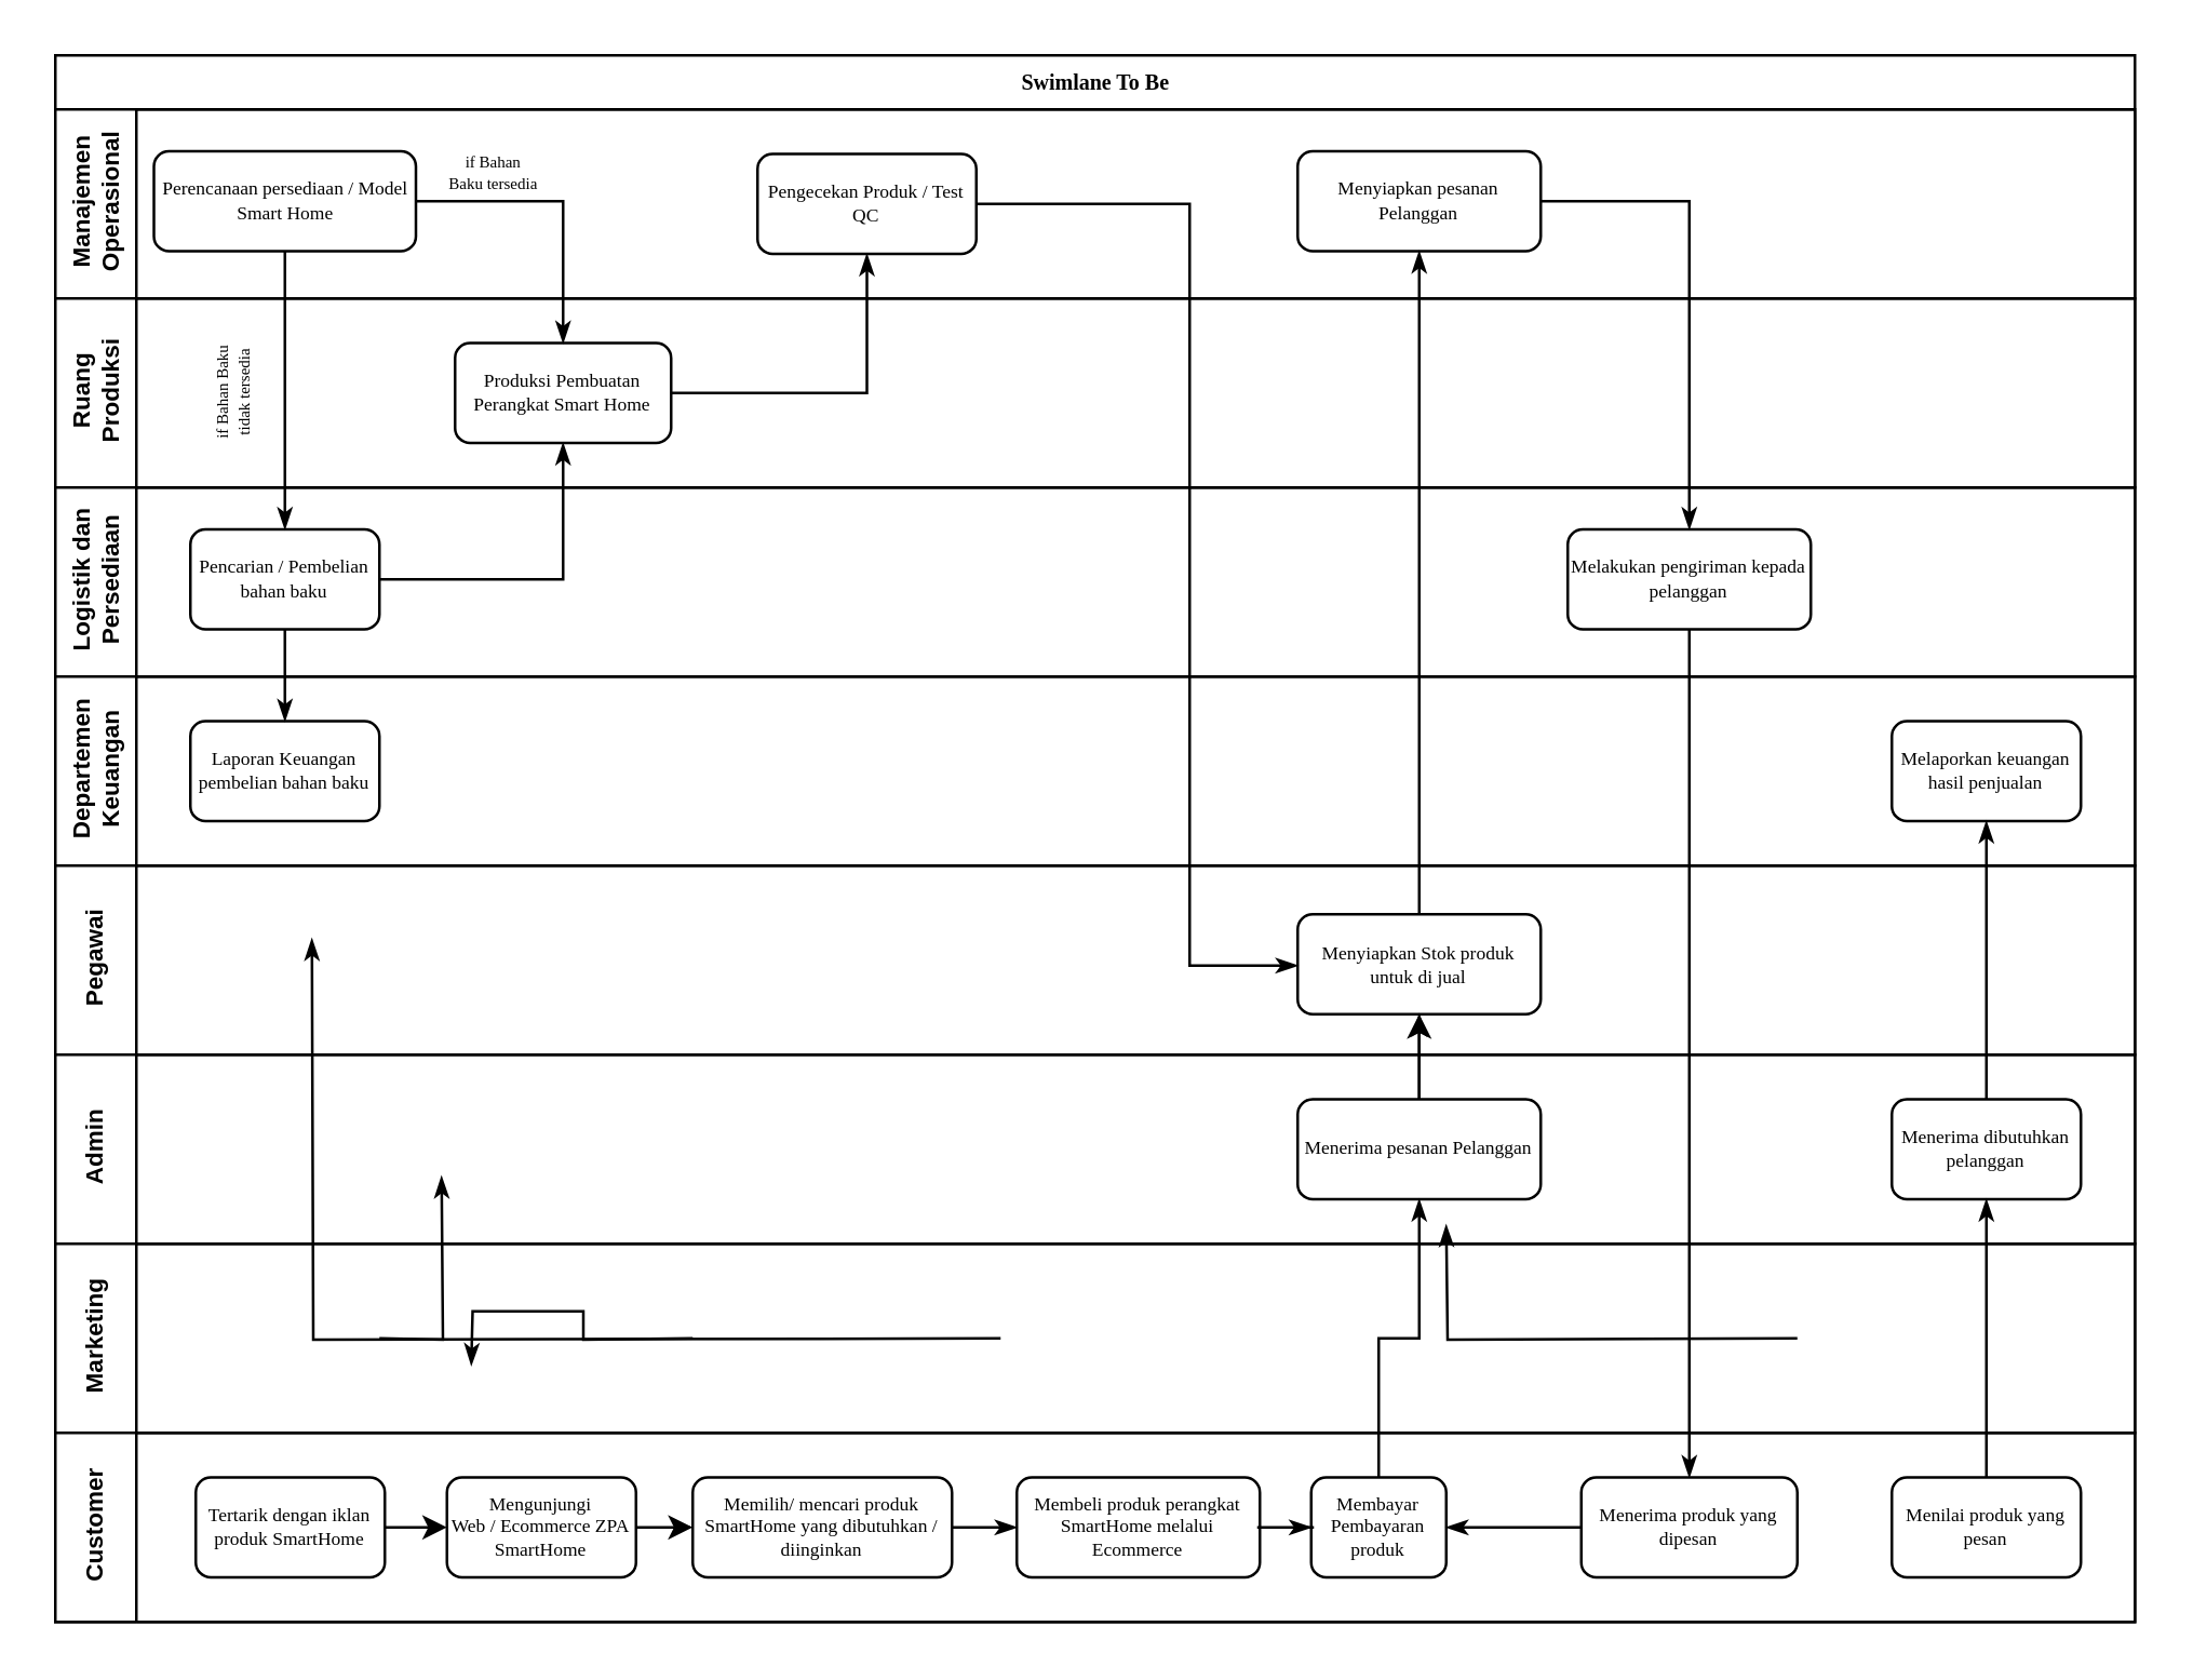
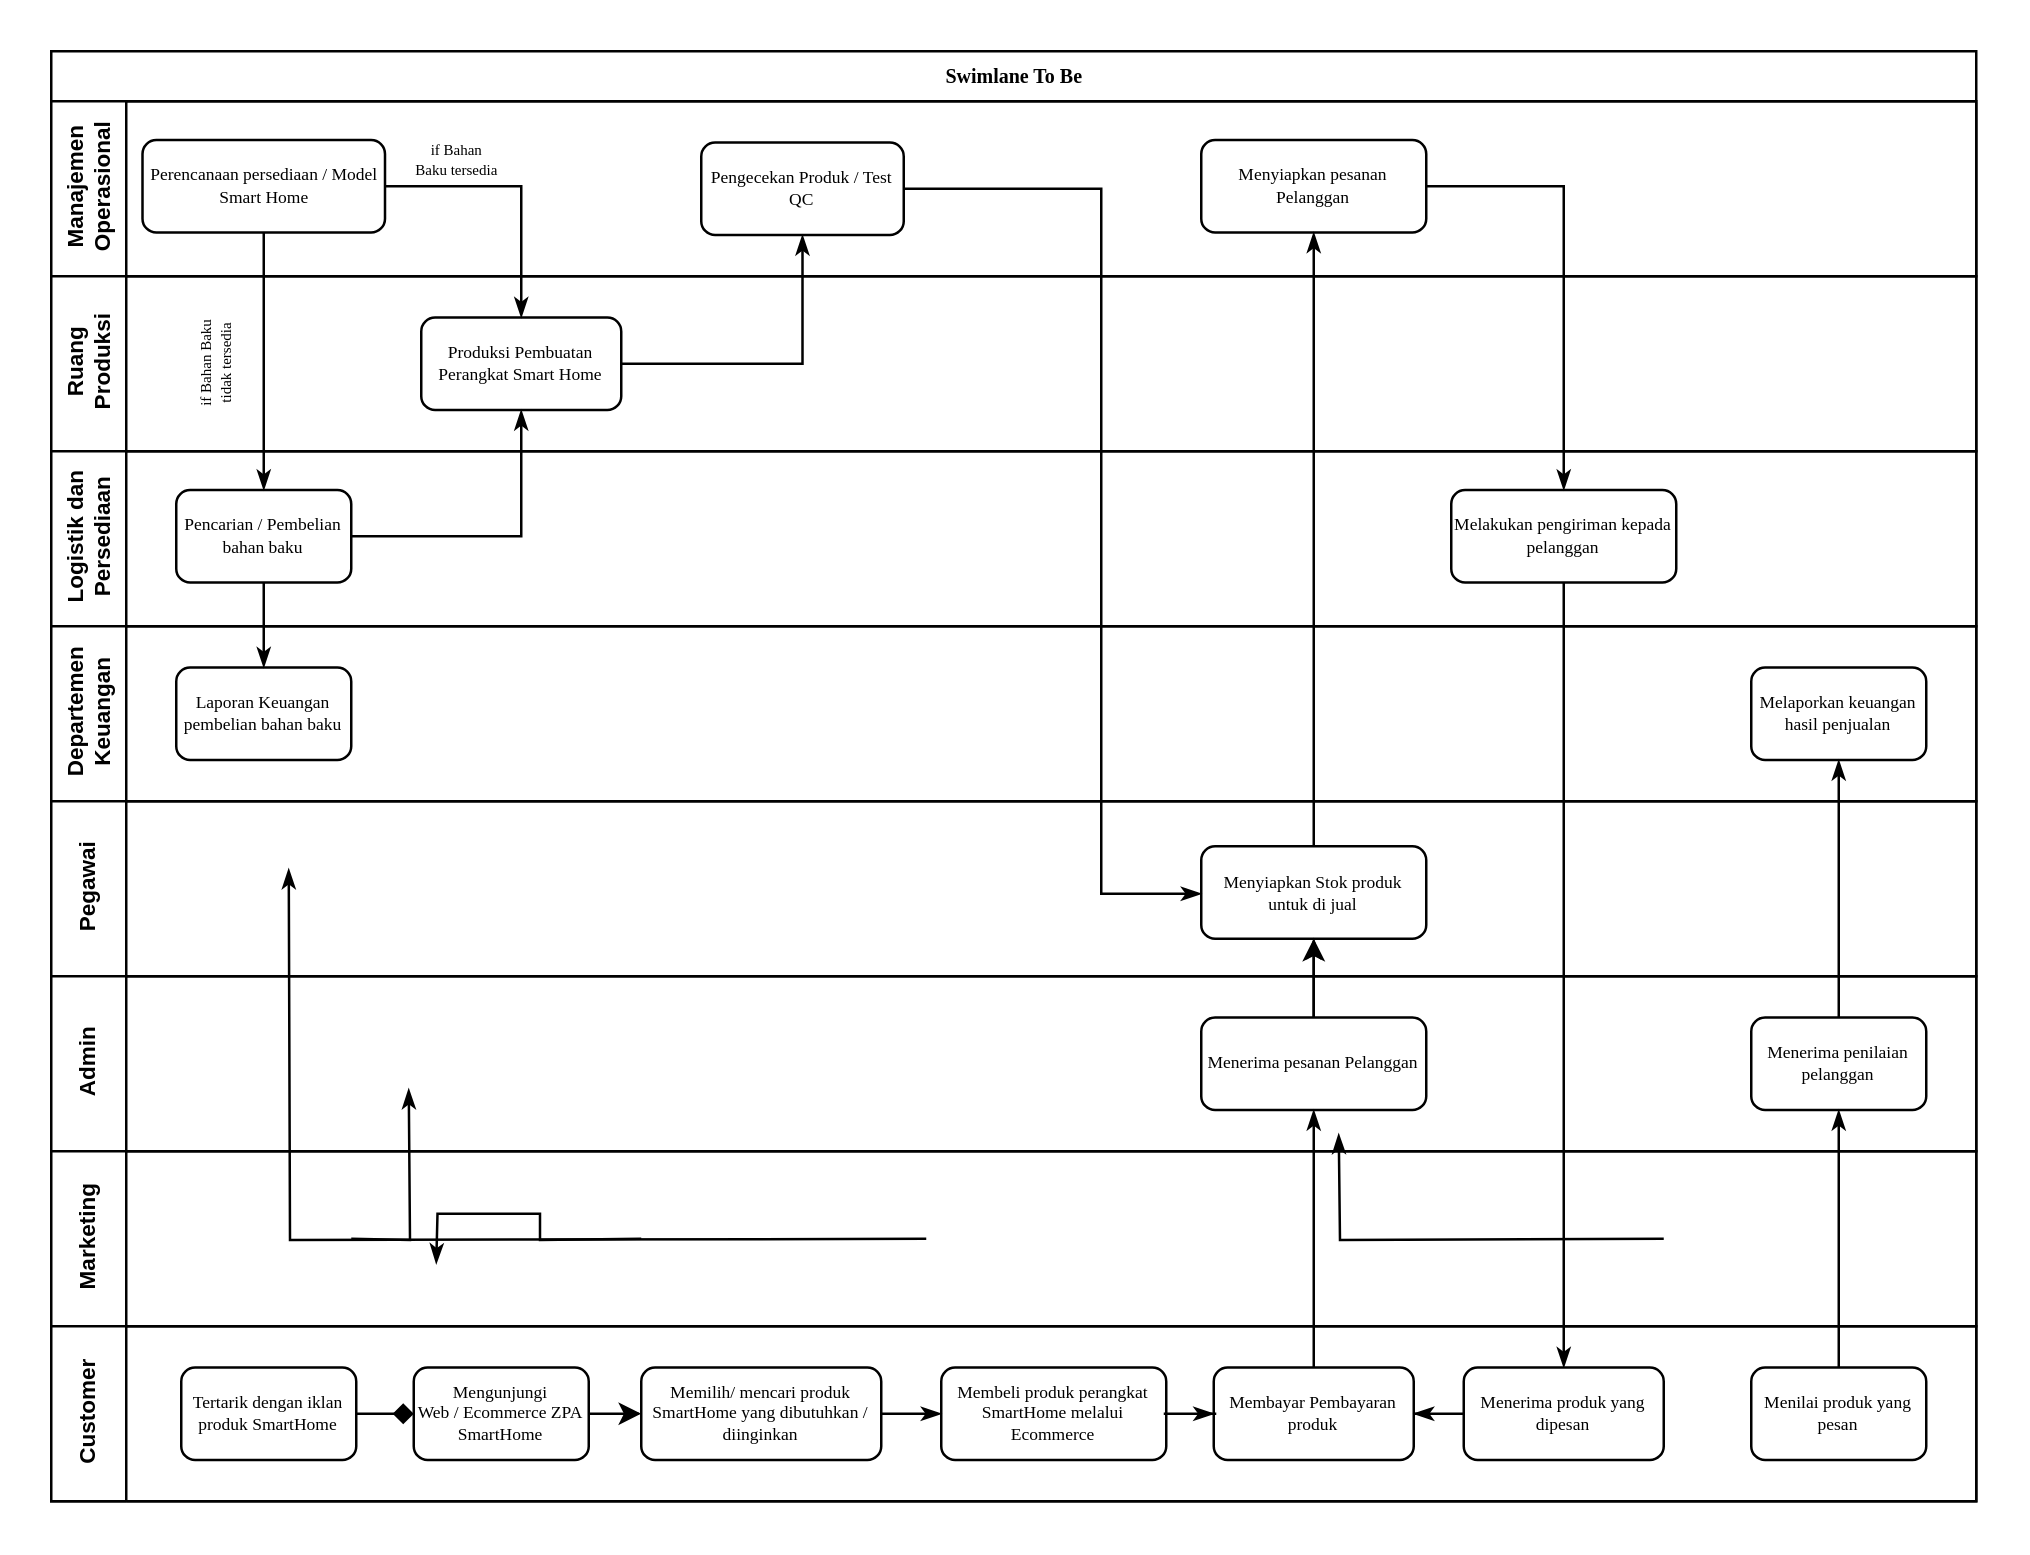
- <mxCell id="24" value="Menerima dibutuhkan pelanggan" style="rounded=1;whiteSpace=wrap;html=1;shadow=0;labelBackgroundColor=none;strokeWidth=1;fontFamily=Verdana;fontSize=7;align=center;" parent="22" vertex="1"><mxGeometry x="680" y="16.5" width="70" height="37" as="geometry" /></mxCell>
+ <mxCell id="24" value="Menerima penilaian pelanggan" style="rounded=1;whiteSpace=wrap;html=1;shadow=0;labelBackgroundColor=none;strokeWidth=1;fontFamily=Verdana;fontSize=7;align=center;" parent="22" vertex="1"><mxGeometry x="680" y="16.5" width="70" height="37" as="geometry" /></mxCell>
- <mxCell id="50" value="" style="edgeStyle=orthogonalEdgeStyle;rounded=0;orthogonalLoop=1;jettySize=auto;html=1;" edge="1" parent="38" source="49" target="39"><mxGeometry relative="1" as="geometry"><mxPoint x="98" y="-6" as="sourcePoint" /><mxPoint x="97" y="27" as="targetPoint" /></mxGeometry></mxCell>
+ <mxCell id="50" value="" style="edgeStyle=orthogonalEdgeStyle;rounded=0;orthogonalLoop=1;jettySize=auto;html=1;endArrow=diamond;" edge="1" parent="38" source="49" target="39"><mxGeometry relative="1" as="geometry"><mxPoint x="98" y="-6" as="sourcePoint" /><mxPoint x="97" y="27" as="targetPoint" /></mxGeometry></mxCell>
- <mxCell id="44" value="Membayar Pembayaran produk" style="rounded=1;whiteSpace=wrap;html=1;shadow=0;labelBackgroundColor=none;strokeWidth=1;fontFamily=Verdana;fontSize=7;align=center;" vertex="1" parent="38"><mxGeometry x="465" y="16.5" width="50" height="37" as="geometry" /></mxCell>
+ <mxCell id="44" value="Membayar Pembayaran produk" style="rounded=1;whiteSpace=wrap;html=1;shadow=0;labelBackgroundColor=none;strokeWidth=1;fontFamily=Verdana;fontSize=7;align=center;" vertex="1" parent="38"><mxGeometry x="465" y="16.5" width="80" height="37" as="geometry" /></mxCell>
